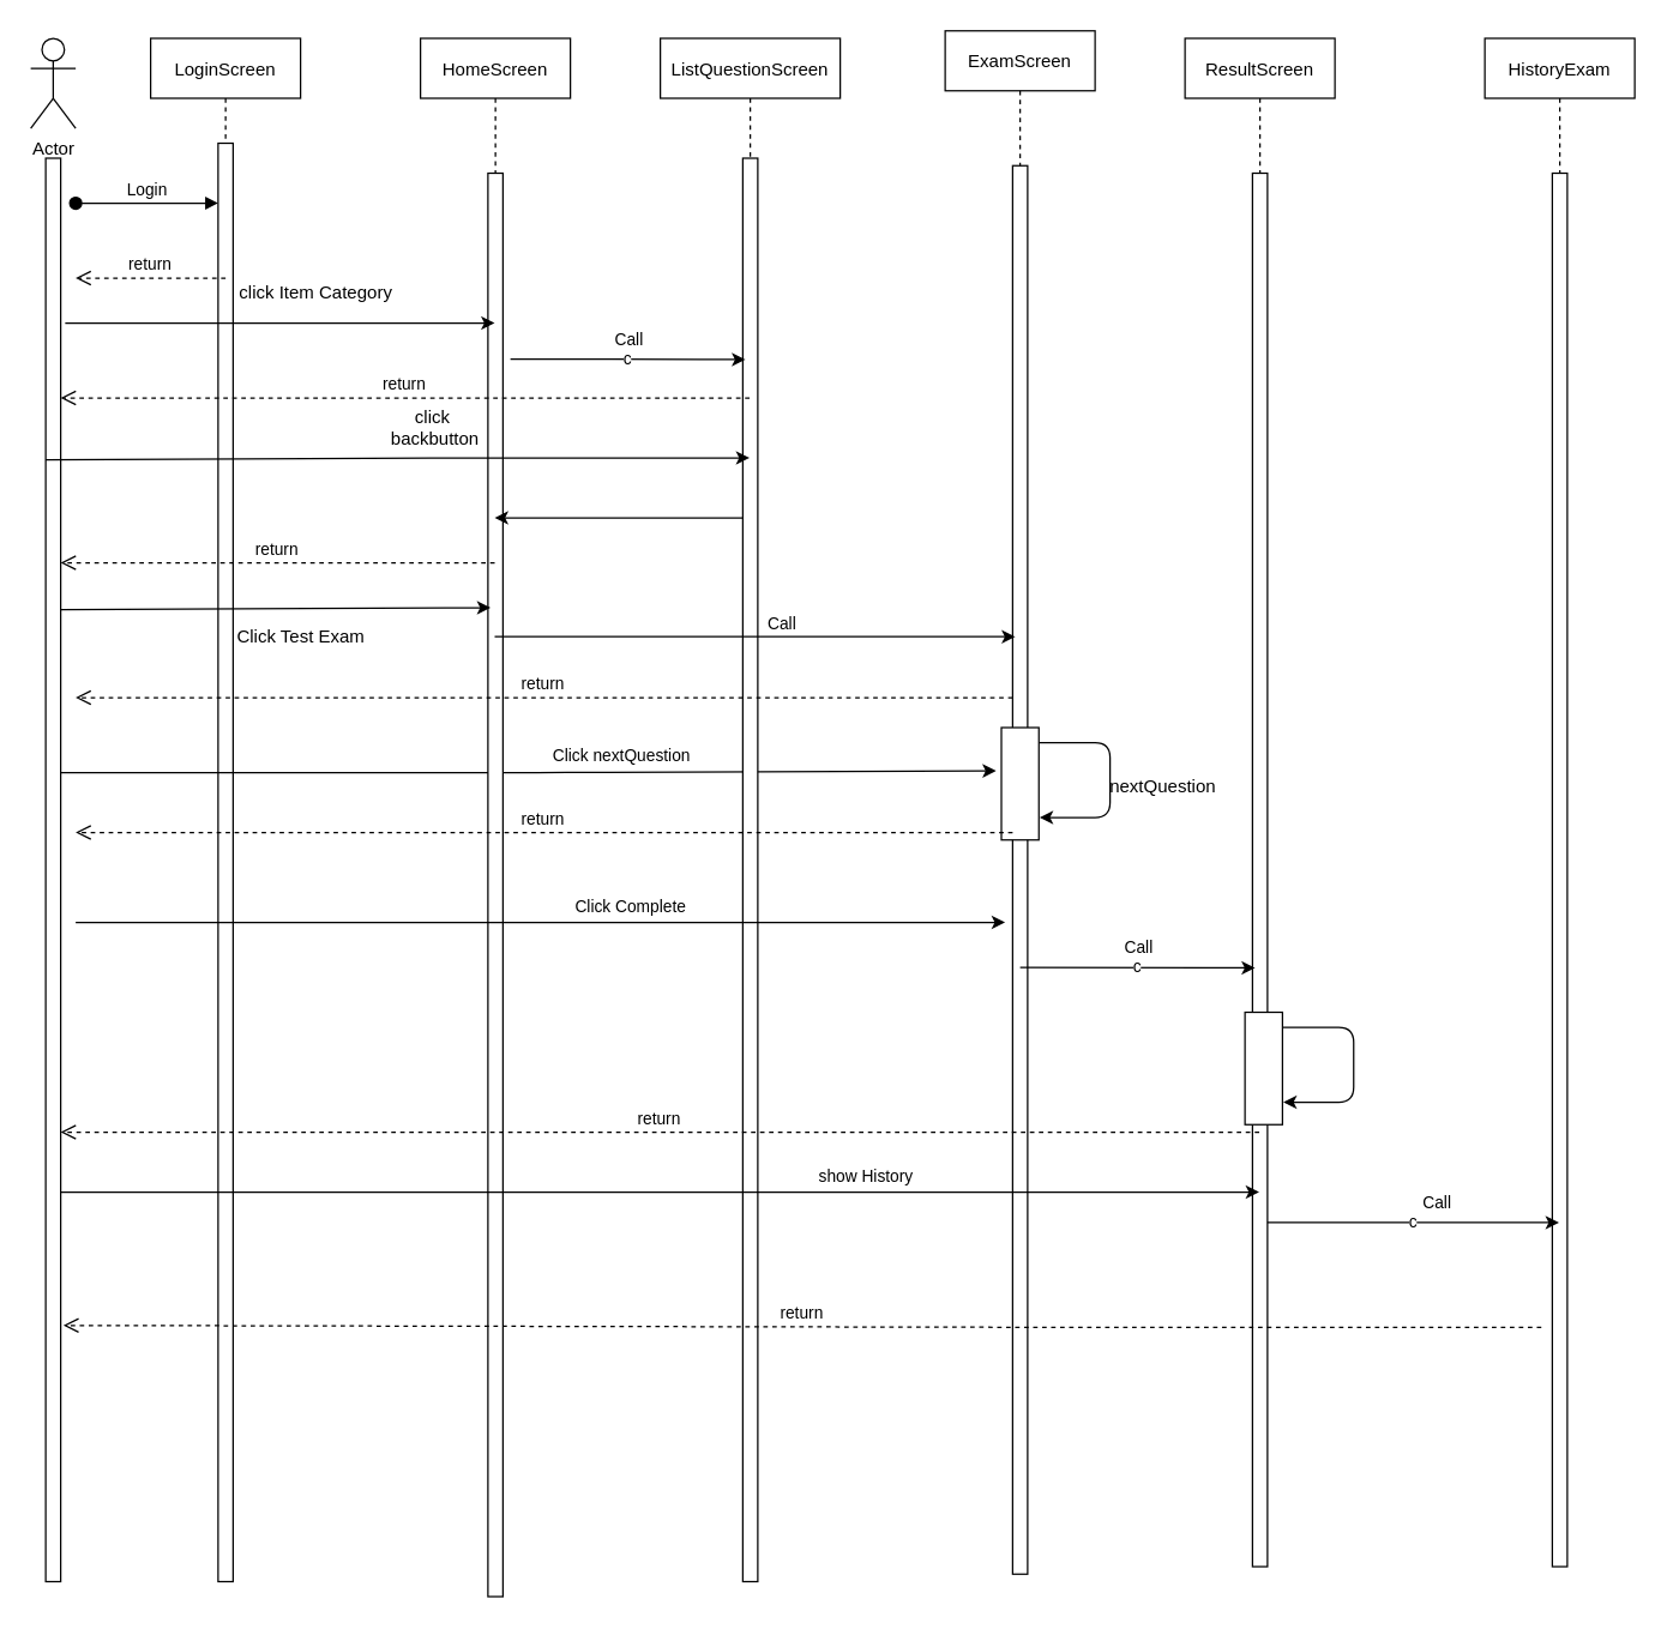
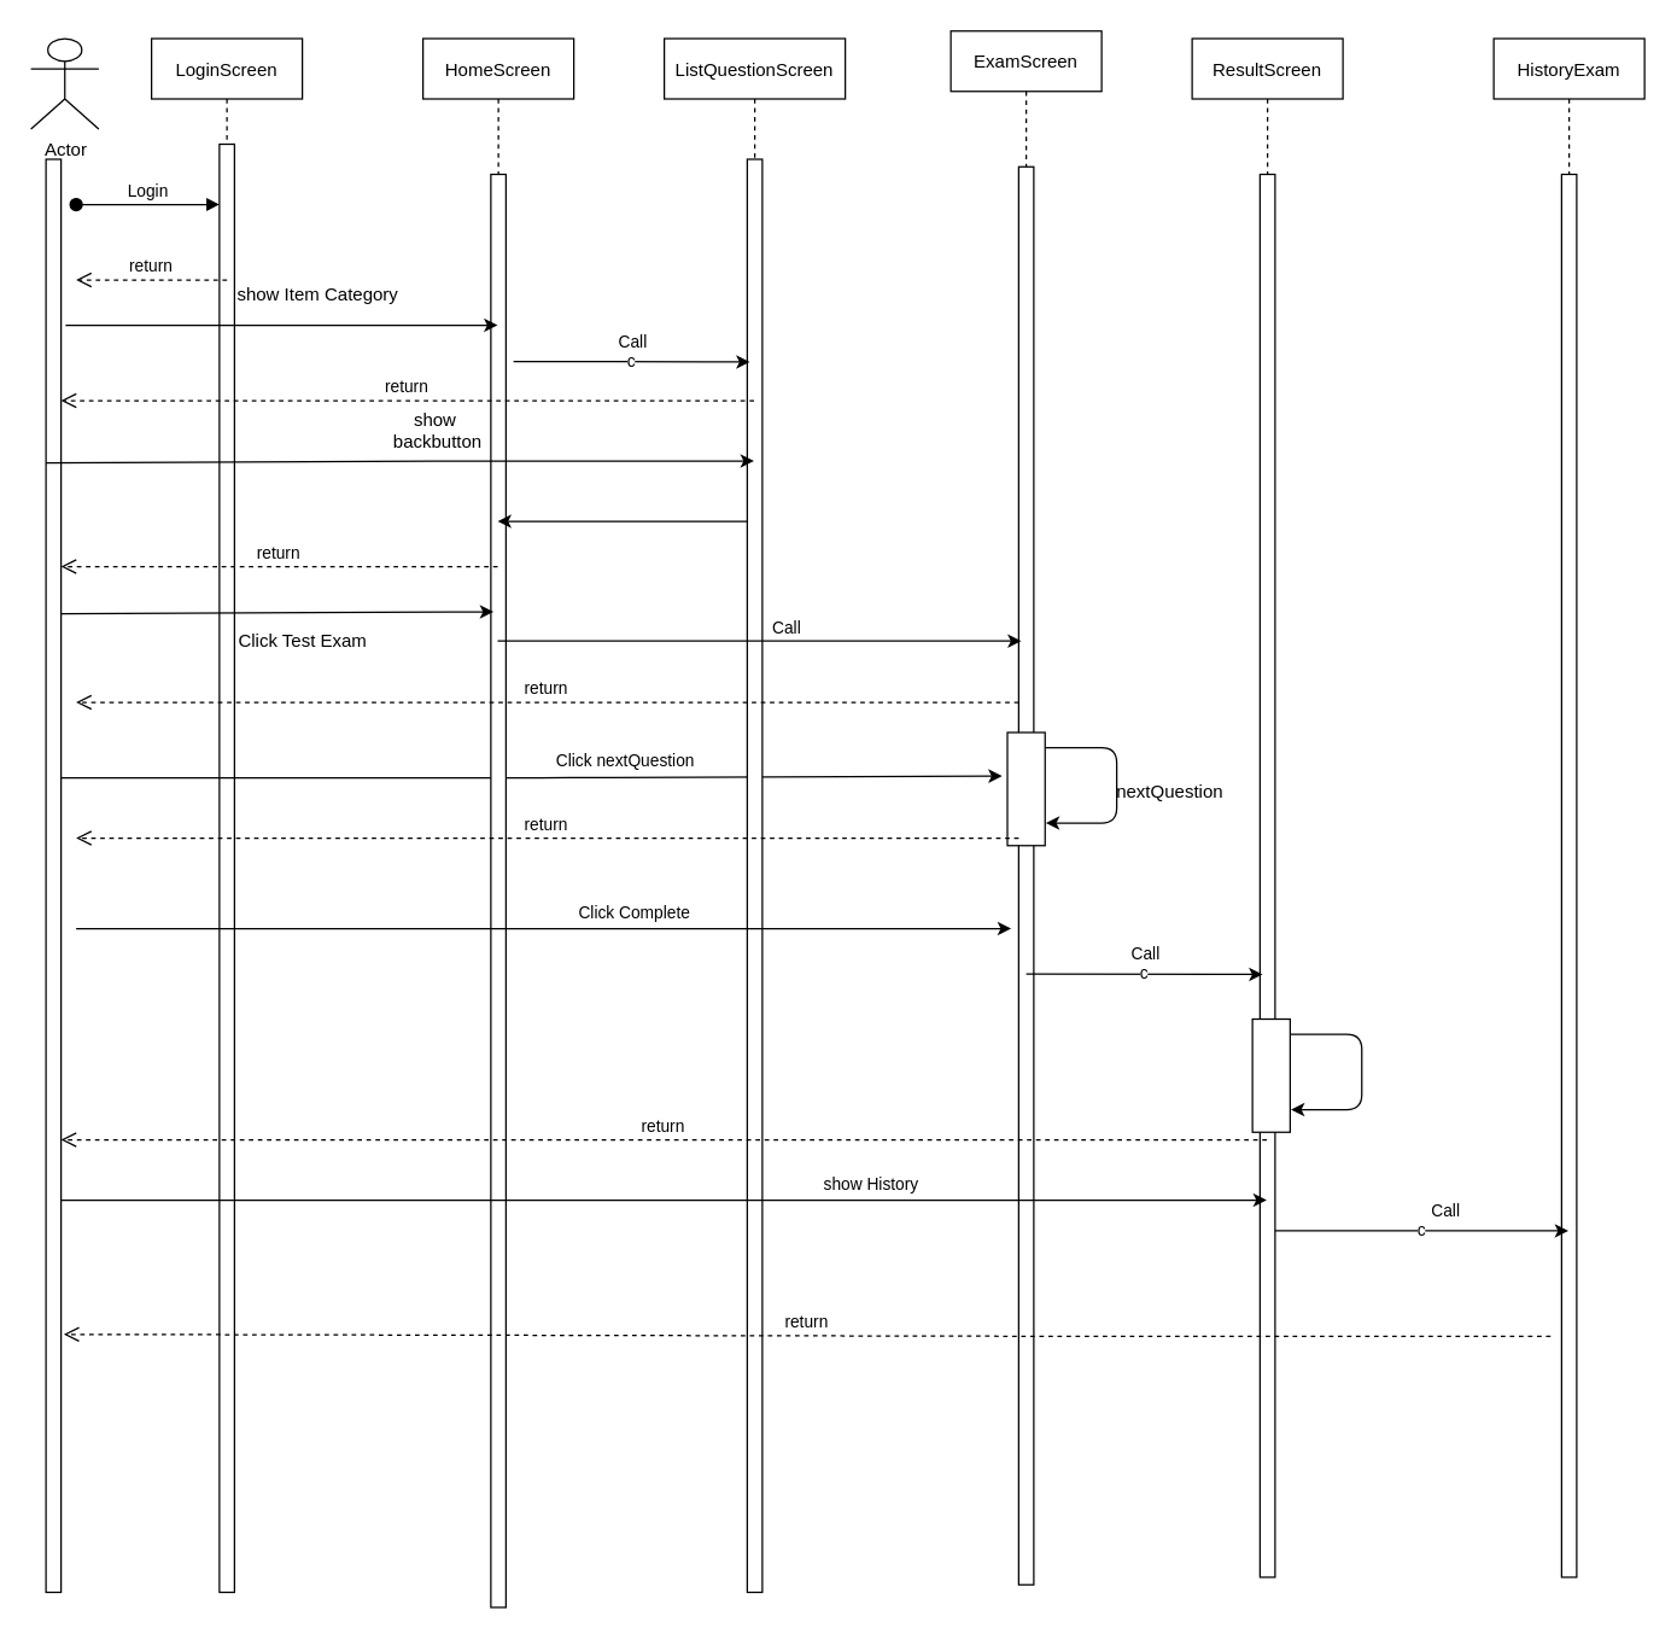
- <mxCell id="9" value="Actor" style="shape=umlActor;verticalLabelPosition=bottom;verticalAlign=top;html=1;outlineConnect=0;" vertex="1" parent="1"><mxGeometry x="20" y="25" width="30" height="60" as="geometry" /></mxCell>
+ <mxCell id="9" value="Actor" style="shape=umlActor;verticalLabelPosition=bottom;verticalAlign=top;html=1;outlineConnect=0;" vertex="1" parent="1"><mxGeometry x="20" y="25" width="45" height="60" as="geometry" /></mxCell>
- <mxCell id="25" value="click Item Category" style="text;html=1;align=center;verticalAlign=middle;resizable=0;points=[];autosize=1;" vertex="1" parent="1"><mxGeometry x="150" y="185" width="120" height="20" as="geometry" /></mxCell>
+ <mxCell id="25" value="show Item Category" style="text;html=1;align=center;verticalAlign=middle;resizable=0;points=[];autosize=1;" vertex="1" parent="1"><mxGeometry x="150" y="185" width="120" height="20" as="geometry" /></mxCell>
- <mxCell id="30" value="click&amp;nbsp; backbutton" style="text;html=1;strokeColor=none;fillColor=none;align=center;verticalAlign=middle;whiteSpace=wrap;rounded=0;" vertex="1" parent="1"><mxGeometry x="250" y="275" width="80" height="20" as="geometry" /></mxCell>
+ <mxCell id="30" value="show&amp;nbsp; backbutton" style="text;html=1;strokeColor=none;fillColor=none;align=center;verticalAlign=middle;whiteSpace=wrap;rounded=0;" vertex="1" parent="1"><mxGeometry x="250" y="275" width="80" height="20" as="geometry" /></mxCell>
